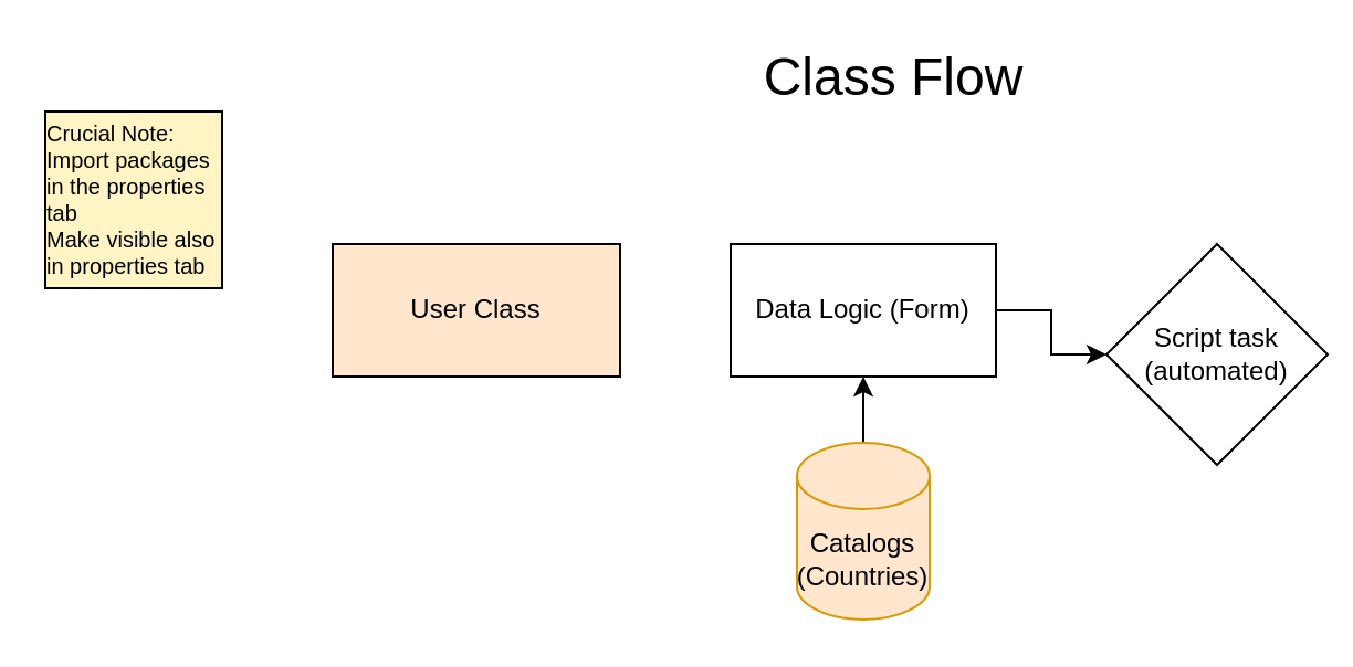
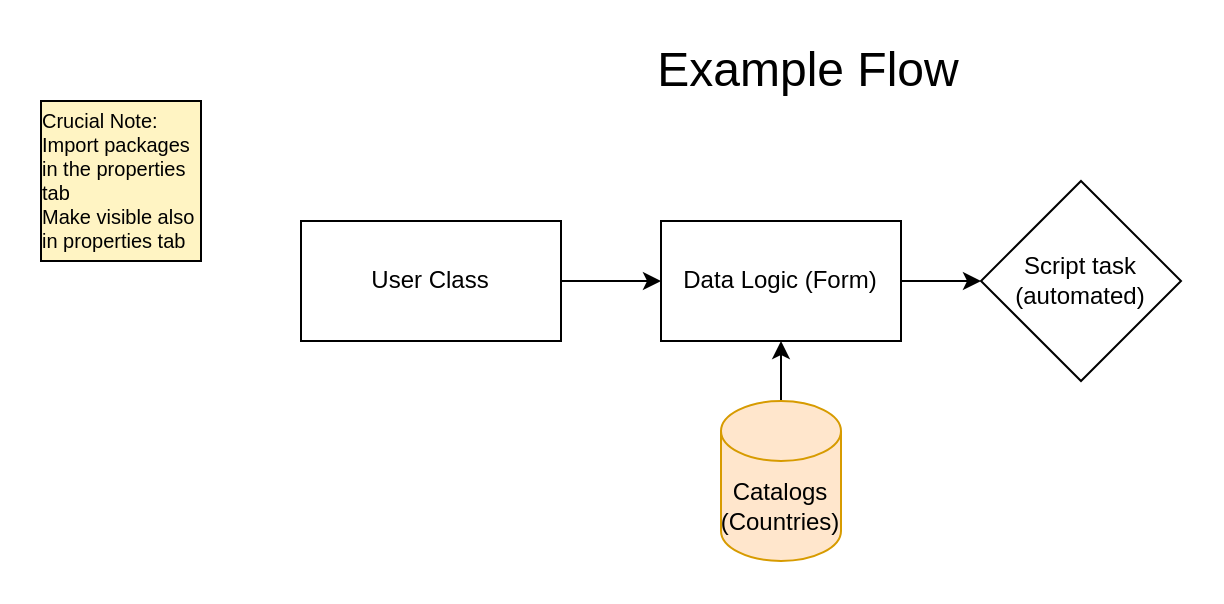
- <mxCell id="10" value="&lt;font style=&quot;font-size: 24px;&quot;&gt;Class Flow&lt;/font&gt;" style="text;strokeColor=none;align=center;fillColor=none;html=1;verticalAlign=middle;whiteSpace=wrap;rounded=0;" vertex="1" parent="1"><mxGeometry x="294" y="20" width="220" height="30" as="geometry" /></mxCell>
+ <mxCell id="10" value="&lt;font style=&quot;font-size: 24px;&quot;&gt;Example Flow&lt;/font&gt;" style="text;strokeColor=none;align=center;fillColor=none;html=1;verticalAlign=middle;whiteSpace=wrap;rounded=0;" vertex="1" parent="1"><mxGeometry x="294" y="20" width="220" height="30" as="geometry" /></mxCell>
- <mxCell id="3" value="User Class" style="rounded=0;whiteSpace=wrap;html=1;fillColor=#ffe6cc;" vertex="1" parent="1"><mxGeometry x="150" y="110" width="130" height="60" as="geometry" /></mxCell>
+ <mxCell id="3" value="User Class" style="rounded=0;whiteSpace=wrap;html=1;" vertex="1" parent="1"><mxGeometry x="150" y="110" width="130" height="60" as="geometry" /></mxCell>
+ <mxCell id="2" value="" style="edgeStyle=orthogonalEdgeStyle;rounded=0;orthogonalLoop=1;jettySize=auto;html=1;" edge="1" parent="1" source="3" target="5"><mxGeometry relative="1" as="geometry" /></mxCell>
- <mxCell id="8" value="Script task (automated)" style="rhombus;whiteSpace=wrap;html=1;rounded=0;" vertex="1" parent="1"><mxGeometry x="500" y="110" width="100" height="100" as="geometry" /></mxCell>
+ <mxCell id="8" value="Script task (automated)" style="rhombus;whiteSpace=wrap;html=1;rounded=0;" vertex="1" parent="1"><mxGeometry x="490" y="90" width="100" height="100" as="geometry" /></mxCell>
